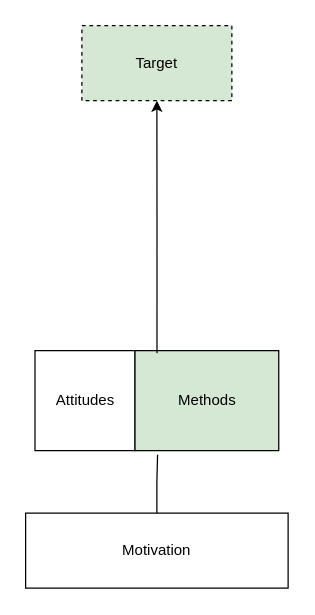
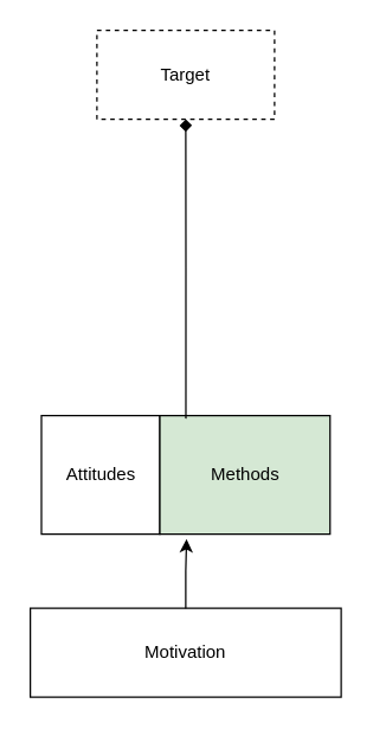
- <mxCell id="3" value="Target" style="rounded=0;whiteSpace=wrap;html=1;dashed=1;fillColor=#d5e8d4;" vertex="1" parent="1"><mxGeometry x="65" y="20" width="120" height="60" as="geometry" /></mxCell>
+ <mxCell id="3" value="Target" style="rounded=0;whiteSpace=wrap;html=1;dashed=1;" vertex="1" parent="1"><mxGeometry x="65" y="20" width="120" height="60" as="geometry" /></mxCell>
- <mxCell id="8" style="edgeStyle=orthogonalEdgeStyle;rounded=0;orthogonalLoop=1;jettySize=auto;html=1;exitX=0.153;exitY=0.025;exitDx=0;exitDy=0;exitPerimeter=0;" edge="1" parent="1" source="6" target="3"><mxGeometry relative="1" as="geometry" /></mxCell>
+ <mxCell id="8" style="edgeStyle=orthogonalEdgeStyle;rounded=0;orthogonalLoop=1;jettySize=auto;html=1;exitX=0.153;exitY=0.025;exitDx=0;exitDy=0;exitPerimeter=0;endArrow=diamond;" edge="1" parent="1" source="6" target="3"><mxGeometry relative="1" as="geometry" /></mxCell>
- <mxCell id="7" style="edgeStyle=orthogonalEdgeStyle;rounded=0;orthogonalLoop=1;jettySize=auto;html=1;entryX=0.157;entryY=1.042;entryDx=0;entryDy=0;entryPerimeter=0;endArrow=none;" edge="1" parent="1" source="2" target="6"><mxGeometry relative="1" as="geometry" /></mxCell>
+ <mxCell id="7" style="edgeStyle=orthogonalEdgeStyle;rounded=0;orthogonalLoop=1;jettySize=auto;html=1;entryX=0.157;entryY=1.042;entryDx=0;entryDy=0;entryPerimeter=0;" edge="1" parent="1" source="2" target="6"><mxGeometry relative="1" as="geometry" /></mxCell>
